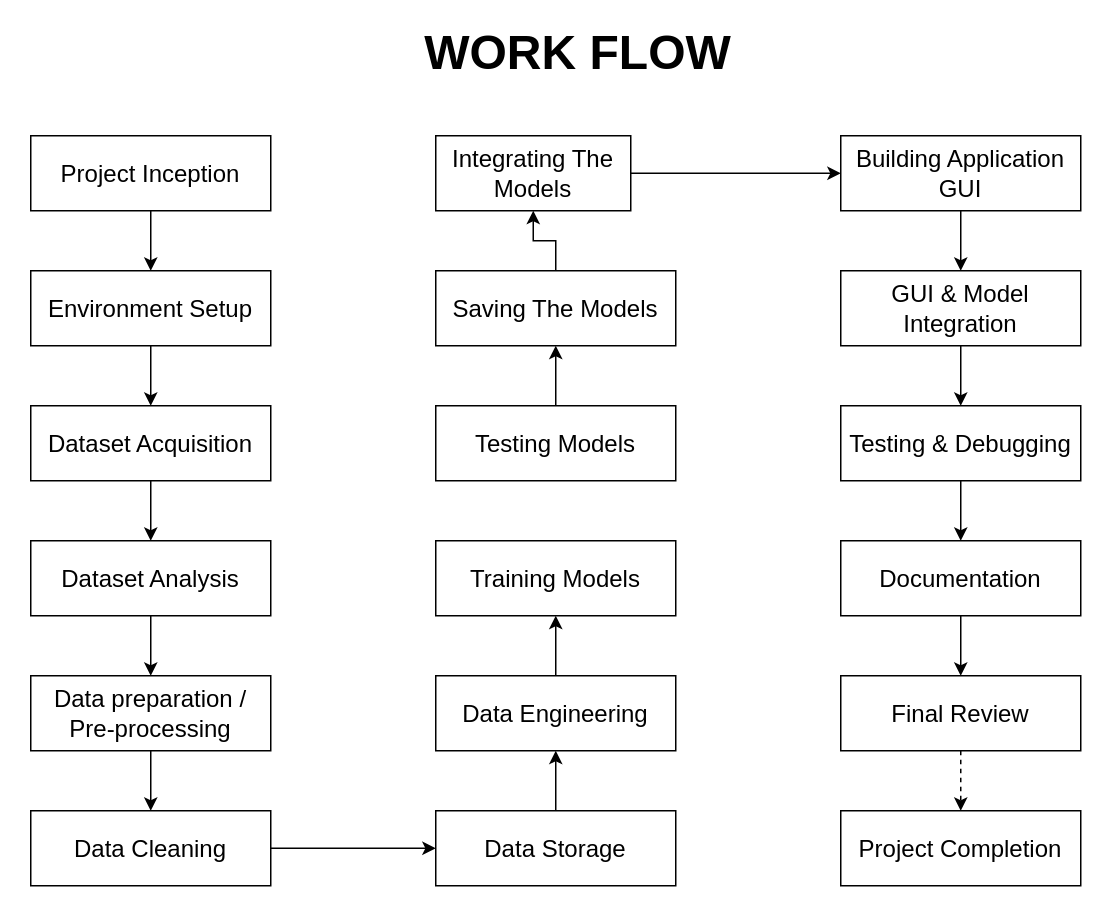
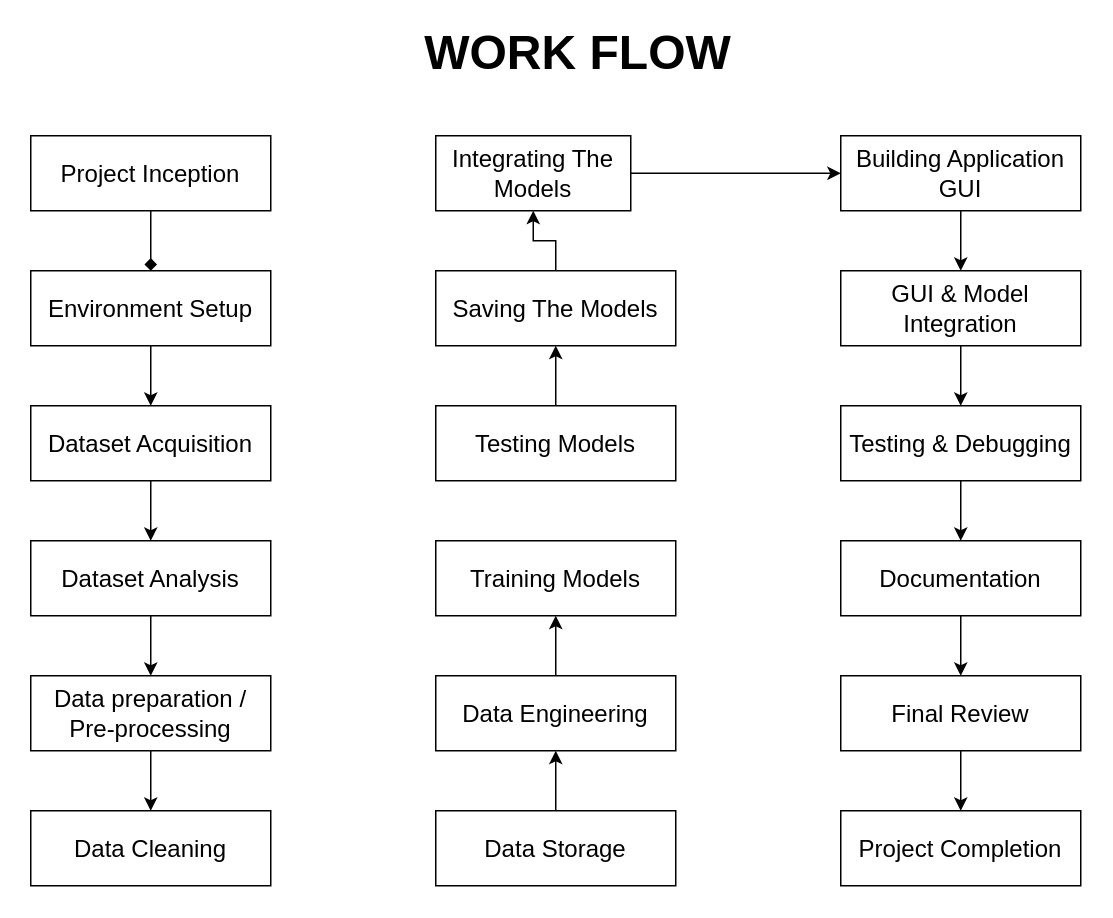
- <mxCell id="2" value="" style="edgeStyle=orthogonalEdgeStyle;rounded=0;orthogonalLoop=1;jettySize=auto;html=1;" edge="1" parent="1" source="3" target="5"><mxGeometry relative="1" as="geometry" /></mxCell>
+ <mxCell id="2" value="" style="edgeStyle=orthogonalEdgeStyle;rounded=0;orthogonalLoop=1;jettySize=auto;html=1;endArrow=diamond;" edge="1" parent="1" source="3" target="5"><mxGeometry relative="1" as="geometry" /></mxCell>
- <mxCell id="25" value="" style="edgeStyle=orthogonalEdgeStyle;rounded=0;orthogonalLoop=1;jettySize=auto;html=1;dashed=1;" edge="1" parent="1" source="26" target="22"><mxGeometry relative="1" as="geometry" /></mxCell>
+ <mxCell id="25" value="" style="edgeStyle=orthogonalEdgeStyle;rounded=0;orthogonalLoop=1;jettySize=auto;html=1;" edge="1" parent="1" source="26" target="22"><mxGeometry relative="1" as="geometry" /></mxCell>
- <mxCell id="20" value="" style="edgeStyle=orthogonalEdgeStyle;rounded=0;orthogonalLoop=1;jettySize=auto;html=1;" edge="1" parent="1" source="21" target="32"><mxGeometry relative="1" as="geometry" /></mxCell>
